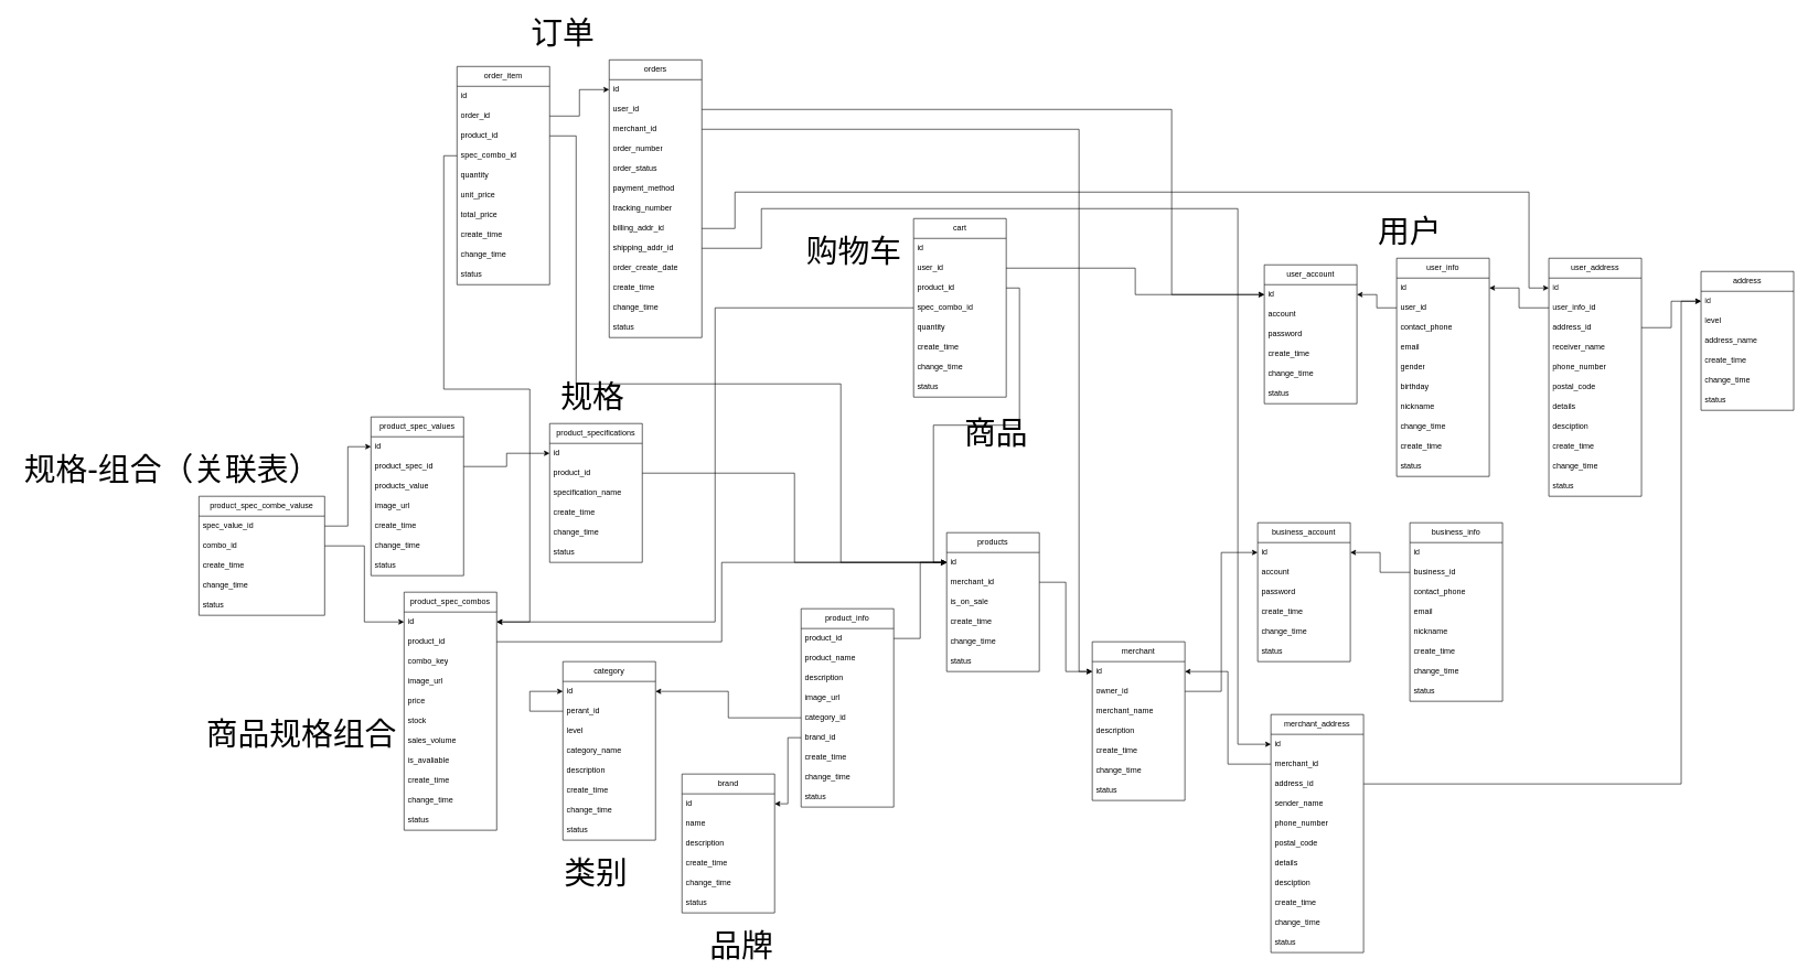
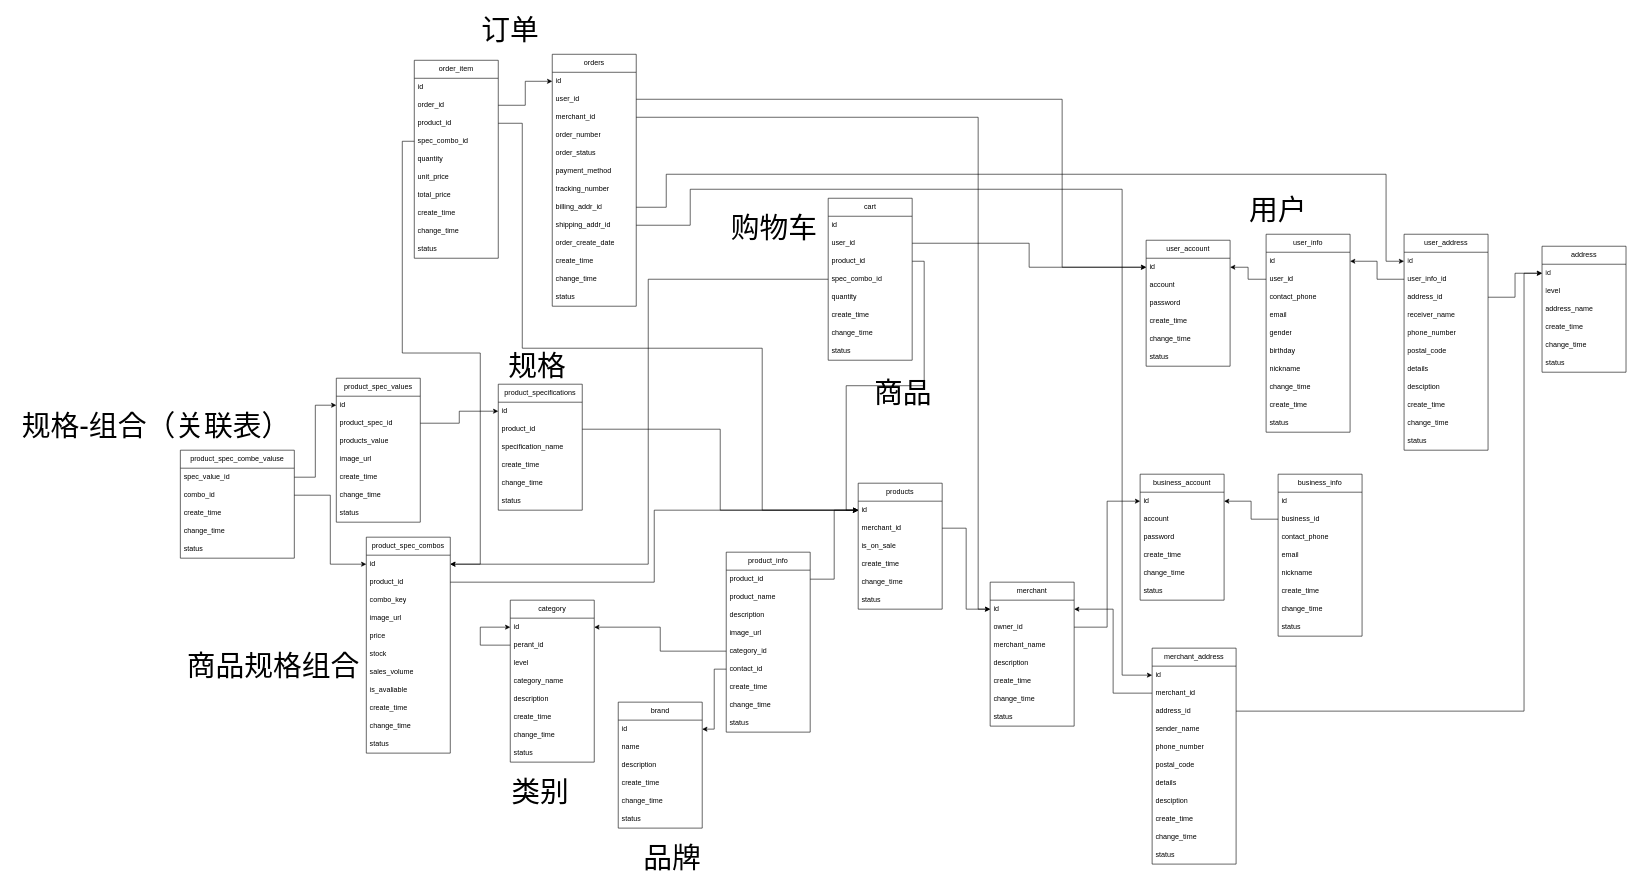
- <mxCell id="206" value="&lt;span style=&quot;font-size: 48px;&quot;&gt;规格&lt;/span&gt;" style="text;html=1;align=center;verticalAlign=middle;whiteSpace=wrap;rounded=0;" vertex="1" parent="1"><mxGeometry x="820" y="570" width="150" height="60" as="geometry" /></mxCell>
+ <mxCell id="206" value="&lt;span style=&quot;font-size: 48px;&quot;&gt;规格&lt;/span&gt;" style="text;html=1;align=center;verticalAlign=middle;whiteSpace=wrap;rounded=0;" vertex="1" parent="1"><mxGeometry x="820" y="580" width="150" height="60" as="geometry" /></mxCell>
- <mxCell id="82" value="brand_id" style="text;strokeColor=none;fillColor=none;align=left;verticalAlign=middle;spacingLeft=4;spacingRight=4;overflow=hidden;points=[[0,0.5],[1,0.5]];portConstraint=eastwest;rotatable=0;whiteSpace=wrap;html=1;" parent="76" vertex="1"><mxGeometry y="180" width="140" height="30" as="geometry" /></mxCell>
+ <mxCell id="82" value="contact_id" style="text;strokeColor=none;fillColor=none;align=left;verticalAlign=middle;spacingLeft=4;spacingRight=4;overflow=hidden;points=[[0,0.5],[1,0.5]];portConstraint=eastwest;rotatable=0;whiteSpace=wrap;html=1;" parent="76" vertex="1"><mxGeometry y="180" width="140" height="30" as="geometry" /></mxCell>
